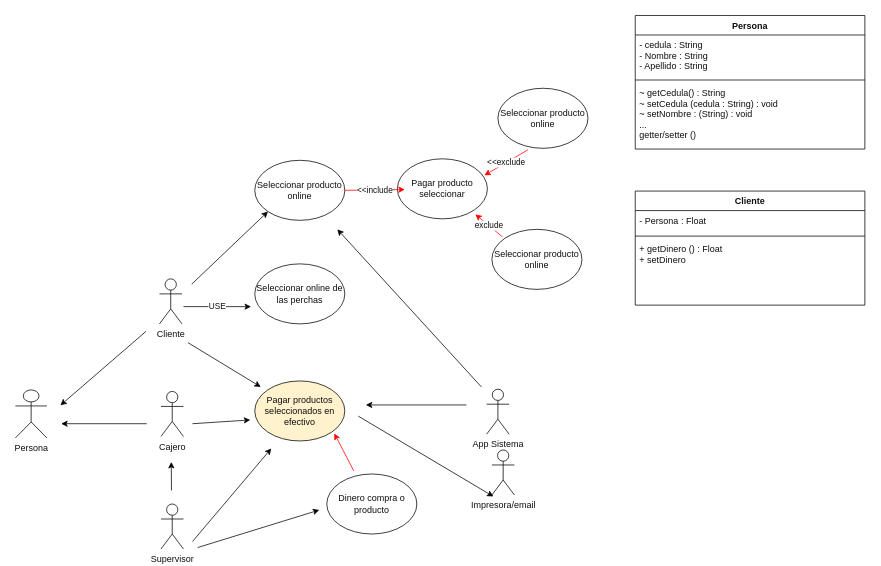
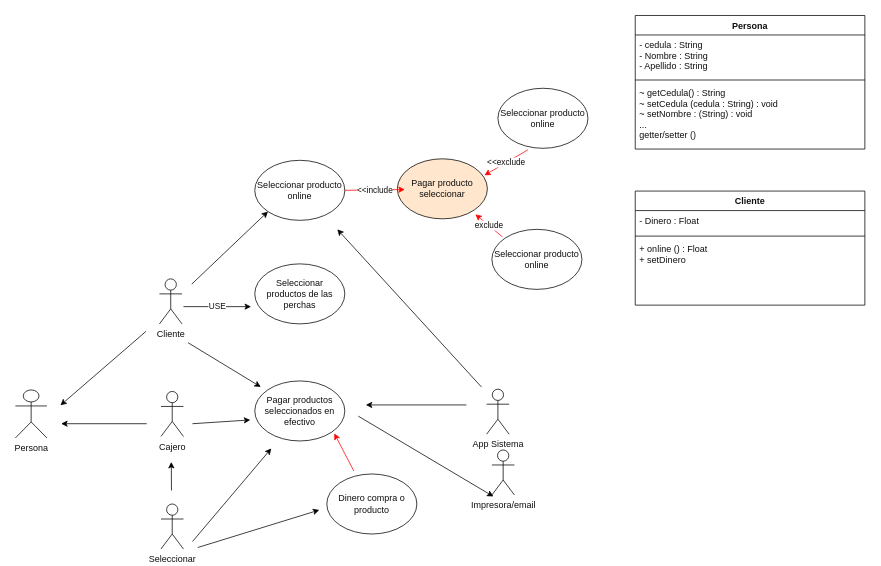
- <mxCell id="13" value="Pagar producto seleccionar" style="ellipse;whiteSpace=wrap;html=1;strokeColor=#000000;fontColor=#0F0F0F;fillColor=#FFFFFF;" vertex="1" parent="1"><mxGeometry x="529" y="211" width="120" height="80" as="geometry" /></mxCell>
+ <mxCell id="13" value="Pagar producto seleccionar" style="ellipse;whiteSpace=wrap;html=1;strokeColor=#000000;fontColor=#0F0F0F;fillColor=#ffe6cc;" vertex="1" parent="1"><mxGeometry x="529" y="211" width="120" height="80" as="geometry" /></mxCell>
- <mxCell id="36" value="- Persona : Float" style="text;strokeColor=none;fillColor=none;align=left;verticalAlign=top;spacingLeft=4;spacingRight=4;overflow=hidden;rotatable=0;points=[[0,0.5],[1,0.5]];portConstraint=eastwest;fontColor=#0F0F0F;" vertex="1" parent="35"><mxGeometry y="26" width="306" height="30" as="geometry" /></mxCell>
+ <mxCell id="36" value="- Dinero : Float" style="text;strokeColor=none;fillColor=none;align=left;verticalAlign=top;spacingLeft=4;spacingRight=4;overflow=hidden;rotatable=0;points=[[0,0.5],[1,0.5]];portConstraint=eastwest;fontColor=#0F0F0F;" vertex="1" parent="35"><mxGeometry y="26" width="306" height="30" as="geometry" /></mxCell>
- <mxCell id="38" value="+ getDinero () : Float &#10;+ setDinero " style="text;strokeColor=none;fillColor=none;align=left;verticalAlign=top;spacingLeft=4;spacingRight=4;overflow=hidden;rotatable=0;points=[[0,0.5],[1,0.5]];portConstraint=eastwest;fontColor=#0F0F0F;" vertex="1" parent="35"><mxGeometry y="64" width="306" height="88" as="geometry" /></mxCell>
+ <mxCell id="38" value="+ online () : Float &#10;+ setDinero " style="text;strokeColor=none;fillColor=none;align=left;verticalAlign=top;spacingLeft=4;spacingRight=4;overflow=hidden;rotatable=0;points=[[0,0.5],[1,0.5]];portConstraint=eastwest;fontColor=#0F0F0F;" vertex="1" parent="35"><mxGeometry y="64" width="306" height="88" as="geometry" /></mxCell>
- <mxCell id="10" value="Seleccionar online de las perchas" style="ellipse;whiteSpace=wrap;html=1;strokeColor=#000000;fontColor=#0F0F0F;fillColor=#FFFFFF;" vertex="1" parent="1"><mxGeometry x="339" y="351" width="120" height="80" as="geometry" /></mxCell>
+ <mxCell id="10" value="Seleccionar productos de las perchas" style="ellipse;whiteSpace=wrap;html=1;strokeColor=#000000;fontColor=#0F0F0F;fillColor=#FFFFFF;" vertex="1" parent="1"><mxGeometry x="339" y="351" width="120" height="80" as="geometry" /></mxCell>
- <mxCell id="11" value="Pagar productos seleccionados en efectivo" style="ellipse;whiteSpace=wrap;html=1;strokeColor=#000000;fontColor=#0F0F0F;fillColor=#fff2cc;" vertex="1" parent="1"><mxGeometry x="339" y="507" width="120" height="80" as="geometry" /></mxCell>
+ <mxCell id="11" value="Pagar productos seleccionados en efectivo" style="ellipse;whiteSpace=wrap;html=1;strokeColor=#000000;fontColor=#0F0F0F;fillColor=#FFFFFF;" vertex="1" parent="1"><mxGeometry x="339" y="507" width="120" height="80" as="geometry" /></mxCell>
- <mxCell id="5" value="Supervisor" style="shape=umlActor;verticalLabelPosition=bottom;verticalAlign=top;html=1;outlineConnect=0;strokeColor=#030303;fontColor=#0F0F0F;" vertex="1" parent="1"><mxGeometry x="214" y="671" width="30" height="60" as="geometry" /></mxCell>
+ <mxCell id="5" value="Seleccionar" style="shape=umlActor;verticalLabelPosition=bottom;verticalAlign=top;html=1;outlineConnect=0;strokeColor=#030303;fontColor=#0F0F0F;" vertex="1" parent="1"><mxGeometry x="214" y="671" width="30" height="60" as="geometry" /></mxCell>
